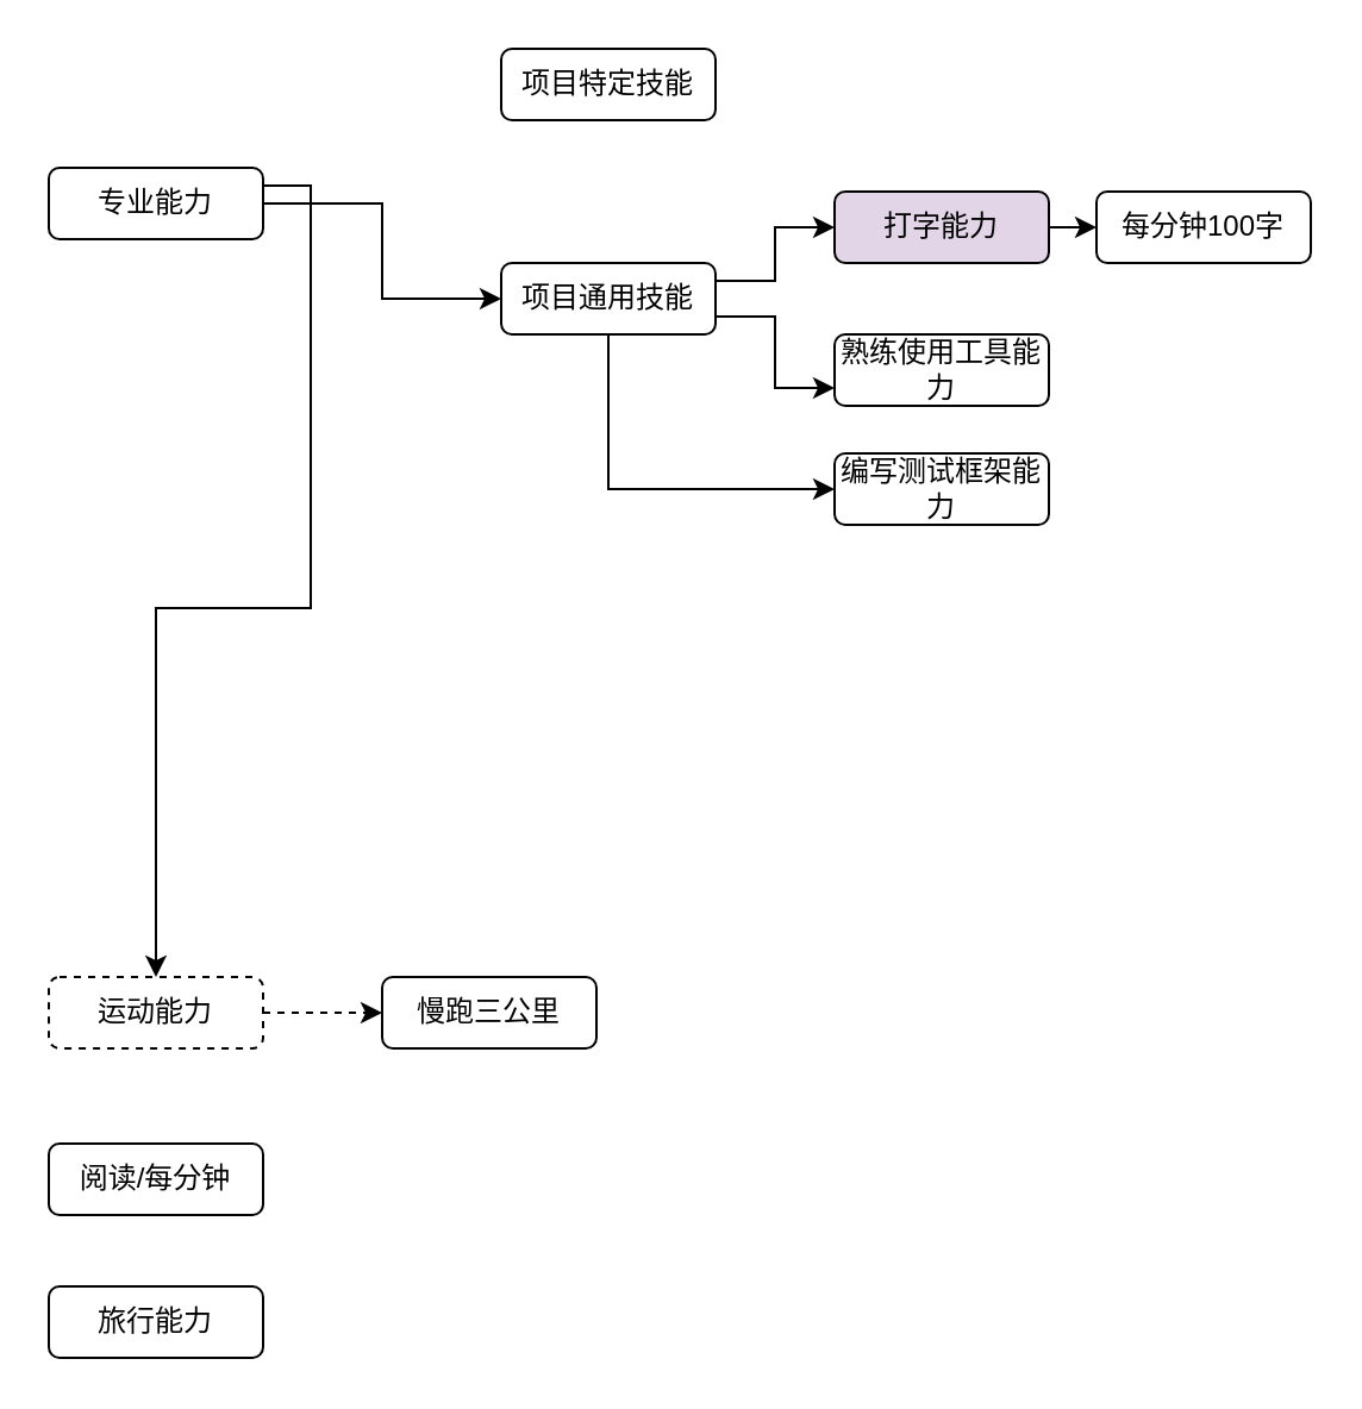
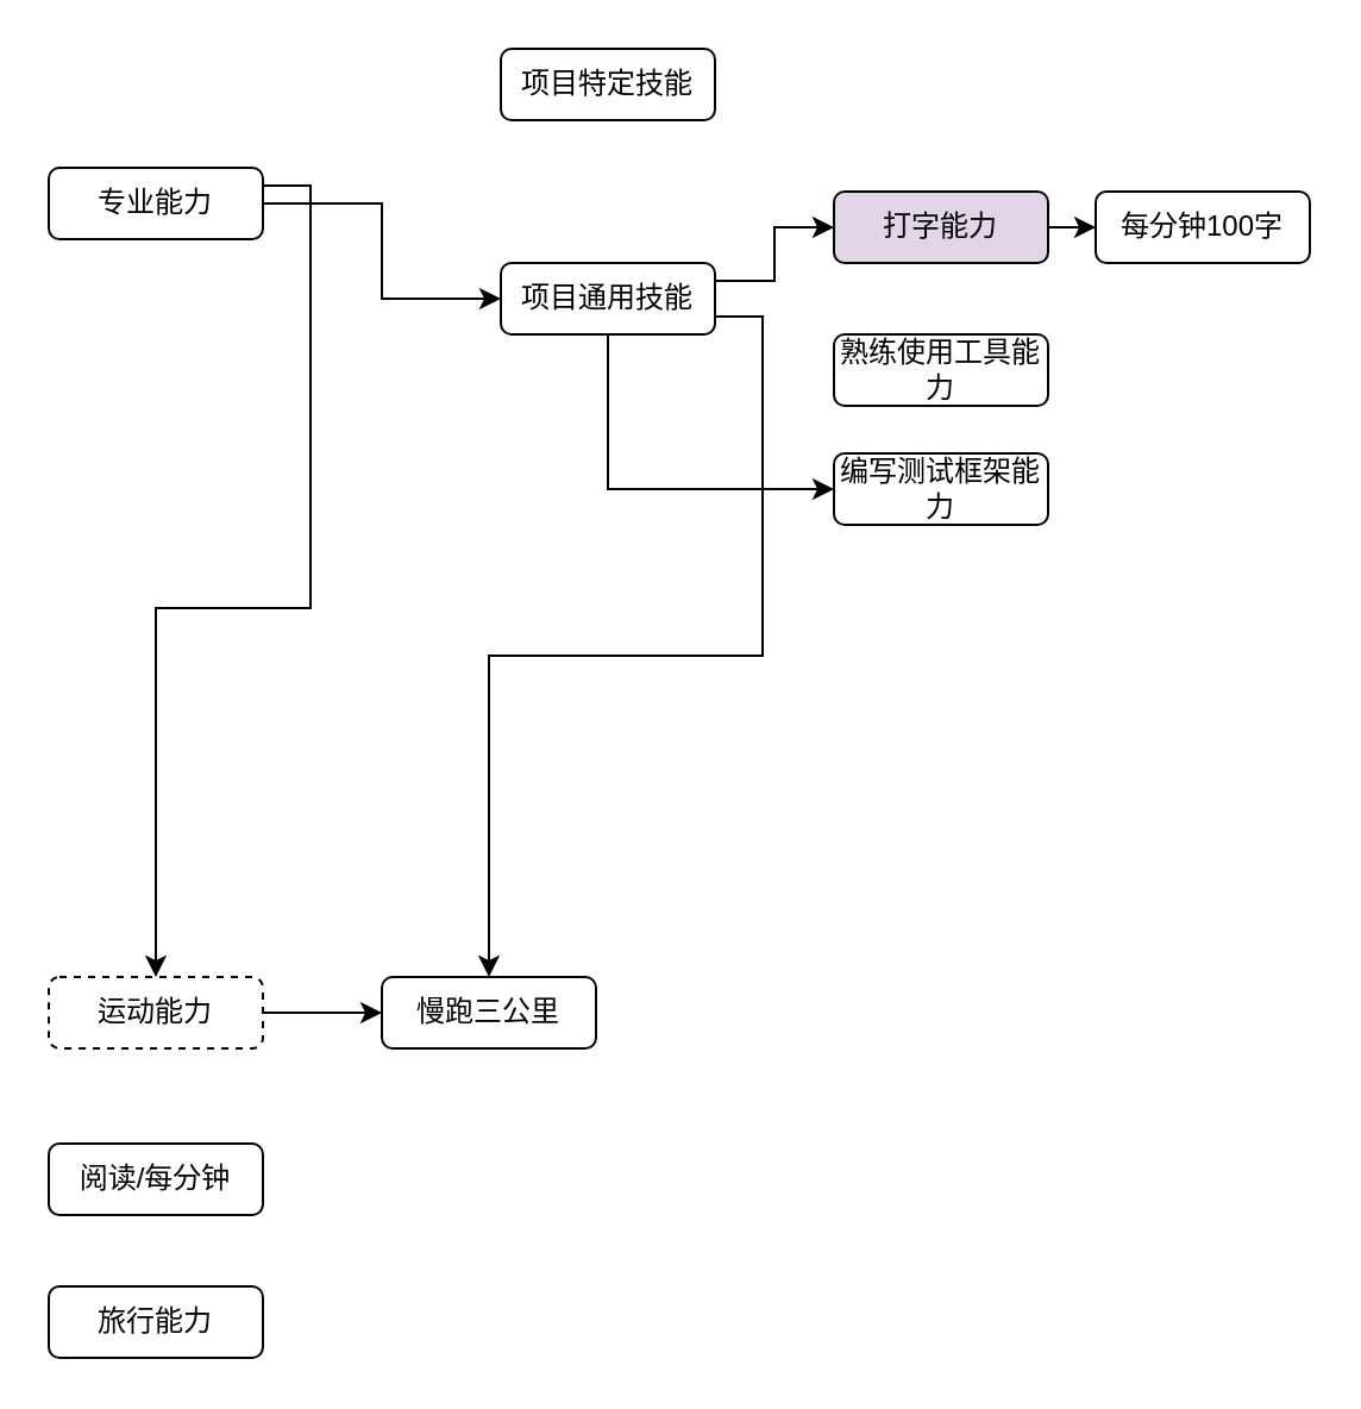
- <mxCell id="7" style="edgeStyle=orthogonalEdgeStyle;rounded=0;orthogonalLoop=1;jettySize=auto;html=1;exitX=1;exitY=0.75;exitDx=0;exitDy=0;entryX=0;entryY=0.75;entryDx=0;entryDy=0;" edge="1" parent="1" source="9" target="18"><mxGeometry relative="1" as="geometry" /></mxCell>
+ <mxCell id="7" style="edgeStyle=orthogonalEdgeStyle;rounded=0;orthogonalLoop=1;jettySize=auto;html=1;exitX=1;exitY=0.75;exitDx=0;exitDy=0;" edge="1" parent="1" source="9" target="12"><mxGeometry relative="1" as="geometry" /></mxCell>
- <mxCell id="10" style="edgeStyle=orthogonalEdgeStyle;rounded=0;orthogonalLoop=1;jettySize=auto;html=1;exitX=1;exitY=0.5;exitDx=0;exitDy=0;entryX=0;entryY=0.5;entryDx=0;entryDy=0;dashed=1;" edge="1" parent="1" source="11" target="12"><mxGeometry relative="1" as="geometry" /></mxCell>
+ <mxCell id="10" style="edgeStyle=orthogonalEdgeStyle;rounded=0;orthogonalLoop=1;jettySize=auto;html=1;exitX=1;exitY=0.5;exitDx=0;exitDy=0;entryX=0;entryY=0.5;entryDx=0;entryDy=0;" edge="1" parent="1" source="11" target="12"><mxGeometry relative="1" as="geometry" /></mxCell>
